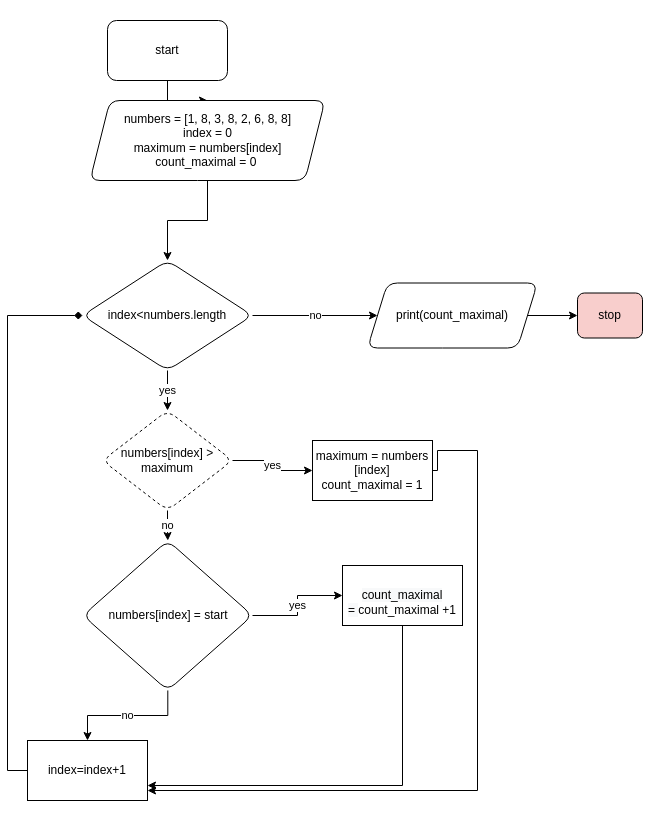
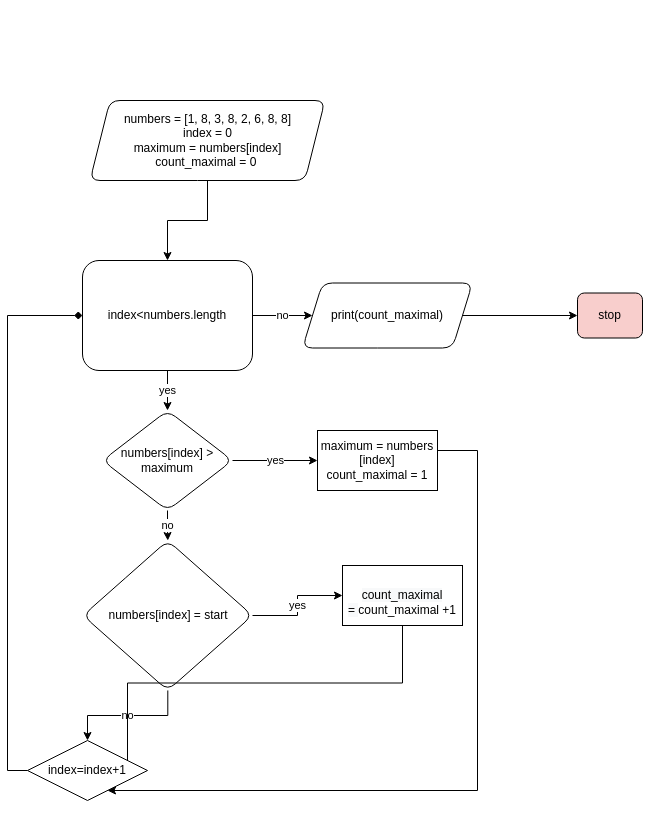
- <mxCell id="3" value="start" style="rounded=1;whiteSpace=wrap;html=1;" parent="1" vertex="1"><mxGeometry x="100" y="20" width="120" height="60" as="geometry" /></mxCell>
- <mxCell id="2" value="" style="edgeStyle=orthogonalEdgeStyle;rounded=0;orthogonalLoop=1;jettySize=auto;html=1;" parent="1" source="3" target="5" edge="1"><mxGeometry relative="1" as="geometry" /></mxCell>
- <mxCell id="8" value="index&amp;lt;numbers.length" style="rhombus;whiteSpace=wrap;html=1;rounded=1;" parent="1" vertex="1"><mxGeometry x="75" y="260" width="170" height="110" as="geometry" /></mxCell>
+ <mxCell id="8" value="index&amp;lt;numbers.length" style="whiteSpace=wrap;html=1;rounded=1;" parent="1" vertex="1"><mxGeometry x="75" y="260" width="170" height="110" as="geometry" /></mxCell>
- <mxCell id="22" value="print(count_maximal)" style="shape=parallelogram;perimeter=parallelogramPerimeter;whiteSpace=wrap;html=1;fixedSize=1;rounded=1;" parent="1" vertex="1"><mxGeometry x="360" y="282.5" width="170" height="65" as="geometry" /></mxCell>
+ <mxCell id="22" value="print(count_maximal)" style="shape=parallelogram;perimeter=parallelogramPerimeter;whiteSpace=wrap;html=1;fixedSize=1;rounded=1;" parent="1" vertex="1"><mxGeometry x="295" y="282.5" width="170" height="65" as="geometry" /></mxCell>
- <mxCell id="11" value="numbers[index] &amp;gt; maximum" style="rhombus;whiteSpace=wrap;html=1;rounded=1;dashed=1;" parent="1" vertex="1"><mxGeometry x="95" y="410" width="130" height="100" as="geometry" /></mxCell>
+ <mxCell id="11" value="numbers[index] &amp;gt; maximum" style="rhombus;whiteSpace=wrap;html=1;rounded=1;" parent="1" vertex="1"><mxGeometry x="95" y="410" width="130" height="100" as="geometry" /></mxCell>
- <mxCell id="13" value="maximum = numbers [index]&lt;br&gt;count_maximal = 1&lt;br&gt;" style="rounded=0;whiteSpace=wrap;html=1;" parent="1" vertex="1"><mxGeometry x="305" y="440" width="120" height="60" as="geometry" /></mxCell>
+ <mxCell id="13" value="maximum = numbers [index]&lt;br&gt;count_maximal = 1&lt;br&gt;" style="rounded=0;whiteSpace=wrap;html=1;" parent="1" vertex="1"><mxGeometry x="310" y="430" width="120" height="60" as="geometry" /></mxCell>
- <mxCell id="20" value="index=index+1" style="rounded=0;whiteSpace=wrap;html=1;" parent="1" vertex="1"><mxGeometry x="20" y="740" width="120" height="60" as="geometry" /></mxCell>
+ <mxCell id="20" value="index=index+1" style="rhombus;whiteSpace=wrap;html=1;" parent="1" vertex="1"><mxGeometry x="20" y="740" width="120" height="60" as="geometry" /></mxCell>
